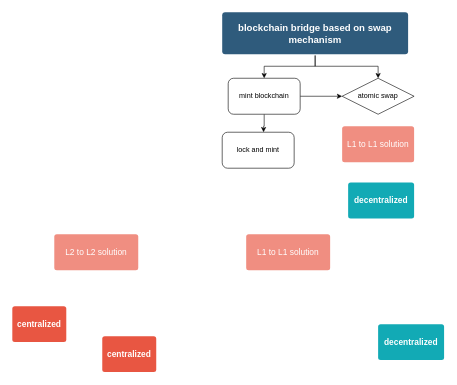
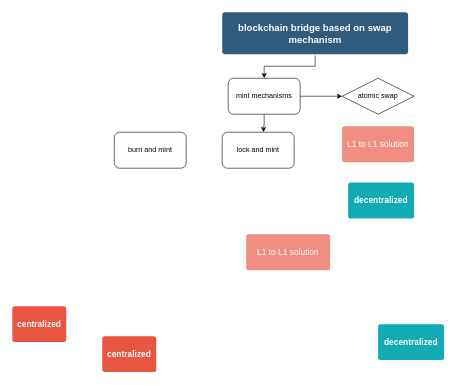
- <mxCell id="3" style="edgeStyle=orthogonalEdgeStyle;rounded=0;orthogonalLoop=1;jettySize=auto;html=1;" edge="1" parent="1" source="4" target="11"><mxGeometry relative="1" as="geometry" /></mxCell>
- <mxCell id="10" value="mint blockchain&lt;br&gt;" style="rounded=1;whiteSpace=wrap;html=1;" parent="1" vertex="1"><mxGeometry x="380" y="130" width="120" height="60" as="geometry" /></mxCell>
+ <mxCell id="10" value="mint mechanisms&lt;br&gt;" style="rounded=1;whiteSpace=wrap;html=1;" parent="1" vertex="1"><mxGeometry x="380" y="130" width="120" height="60" as="geometry" /></mxCell>
+ <mxCell id="13" value="burn and mint" style="rounded=1;whiteSpace=wrap;html=1;" vertex="1" parent="1"><mxGeometry x="190" y="220" width="120" height="60" as="geometry" /></mxCell>
- <mxCell id="12" value="L2 to L2 solution" style="rounded=1;whiteSpace=wrap;html=1;shadow=0;labelBackgroundColor=none;strokeColor=none;strokeWidth=3;fillColor=#f08e81;fontFamily=Helvetica;fontSize=14;fontColor=#FFFFFF;align=center;spacing=5;fontStyle=0;arcSize=7;perimeterSpacing=2;" vertex="1" parent="1"><mxGeometry x="90" y="390" width="140" height="60" as="geometry" /></mxCell>
